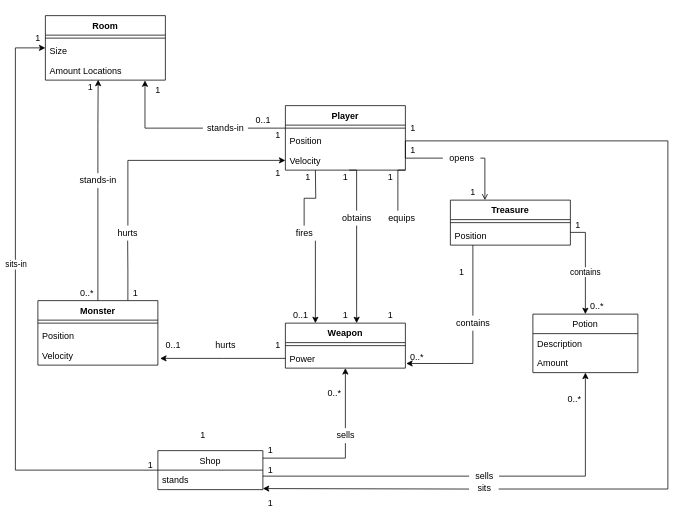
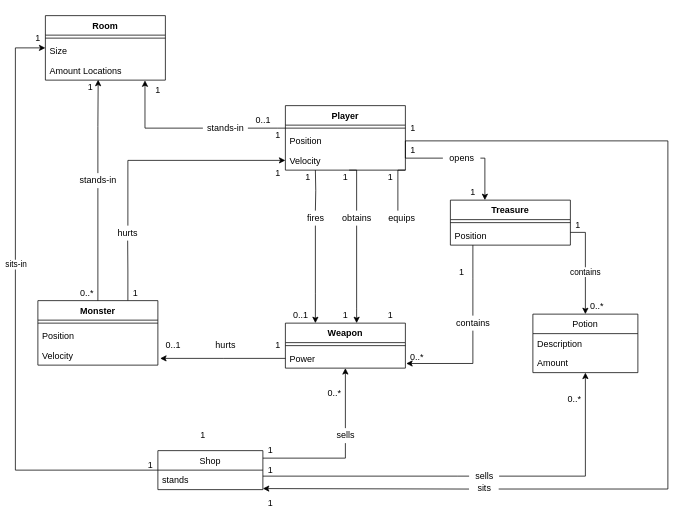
- <mxCell id="25" style="edgeStyle=orthogonalEdgeStyle;rounded=0;orthogonalLoop=1;jettySize=auto;html=1;endArrow=open;" parent="1" source="68" target="20" edge="1"><mxGeometry relative="1" as="geometry"><mxPoint x="910" y="520" as="targetPoint" /><Array as="points"><mxPoint x="646" y="210" /></Array></mxGeometry></mxCell>
+ <mxCell id="25" style="edgeStyle=orthogonalEdgeStyle;rounded=0;orthogonalLoop=1;jettySize=auto;html=1;" parent="1" source="68" target="20" edge="1"><mxGeometry relative="1" as="geometry"><mxPoint x="910" y="520" as="targetPoint" /><Array as="points"><mxPoint x="646" y="210" /></Array></mxGeometry></mxCell>
- <mxCell id="55" value="fires" style="text;html=1;align=center;verticalAlign=middle;resizable=0;points=[];autosize=1;" parent="1" vertex="1"><mxGeometry x="385" y="300" width="40" height="20" as="geometry" /></mxCell>
+ <mxCell id="55" value="fires" style="text;html=1;align=center;verticalAlign=middle;resizable=0;points=[];autosize=1;" parent="1" vertex="1"><mxGeometry x="400" y="280" width="40" height="20" as="geometry" /></mxCell>
